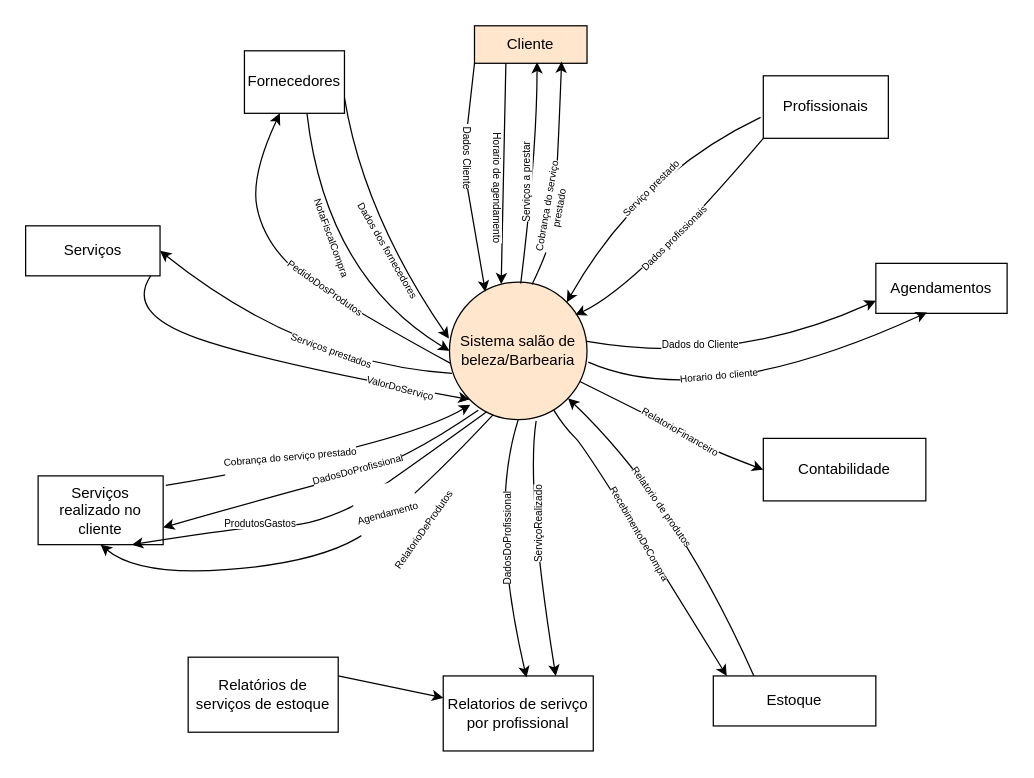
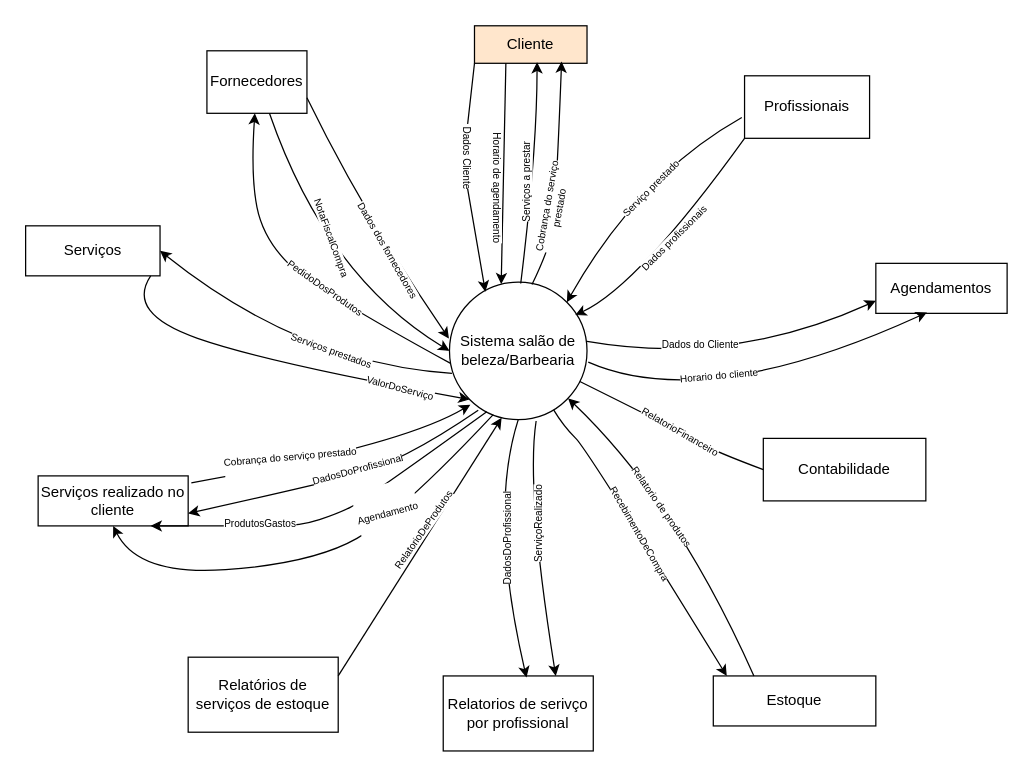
- <mxCell id="4" value="Fornecedores" style="rounded=0;whiteSpace=wrap;html=1;" parent="1" vertex="1"><mxGeometry x="195" y="40" width="80" height="50" as="geometry" /></mxCell>
+ <mxCell id="4" value="Fornecedores" style="rounded=0;whiteSpace=wrap;html=1;" parent="1" vertex="1"><mxGeometry x="165" y="40" width="80" height="50" as="geometry" /></mxCell>
- <mxCell id="5" value="Profissionais" style="rounded=0;whiteSpace=wrap;html=1;" parent="1" vertex="1"><mxGeometry x="610" y="60" width="100" height="50" as="geometry" /></mxCell>
+ <mxCell id="5" value="Profissionais" style="rounded=0;whiteSpace=wrap;html=1;" parent="1" vertex="1"><mxGeometry x="595" y="60" width="100" height="50" as="geometry" /></mxCell>
- <mxCell id="2" value="Sistema salão de beleza/Barbearia" style="ellipse;whiteSpace=wrap;html=1;aspect=fixed;fillColor=#ffe6cc;" parent="1" vertex="1"><mxGeometry x="359" y="225" width="110" height="110" as="geometry" /></mxCell>
+ <mxCell id="2" value="Sistema salão de beleza/Barbearia" style="ellipse;whiteSpace=wrap;html=1;aspect=fixed;" parent="1" vertex="1"><mxGeometry x="359" y="225" width="110" height="110" as="geometry" /></mxCell>
- <mxCell id="40" value="" style="curved=1;endArrow=classic;html=1;fontSize=8;entryX=0;entryY=0.5;entryDx=0;entryDy=0;" parent="1" source="2" target="9" edge="1"><mxGeometry width="50" height="50" relative="1" as="geometry"><mxPoint x="535" y="370" as="sourcePoint" /><mxPoint x="585" y="320" as="targetPoint" /><Array as="points"><mxPoint x="555" y="350" /><mxPoint x="570" y="360" /></Array></mxGeometry></mxCell>
+ <mxCell id="40" value="" style="curved=1;endArrow=none;html=1;fontSize=8;entryX=0;entryY=0.5;entryDx=0;entryDy=0;" parent="1" source="2" target="9" edge="1"><mxGeometry width="50" height="50" relative="1" as="geometry"><mxPoint x="535" y="370" as="sourcePoint" /><mxPoint x="585" y="320" as="targetPoint" /><Array as="points"><mxPoint x="555" y="350" /><mxPoint x="570" y="360" /></Array></mxGeometry></mxCell>
- <mxCell id="8" value="Serviços realizado no cliente" style="rounded=0;whiteSpace=wrap;html=1;" parent="1" vertex="1"><mxGeometry x="30" y="380" width="100" height="55" as="geometry" /></mxCell>
+ <mxCell id="8" value="Serviços realizado no cliente" style="rounded=0;whiteSpace=wrap;html=1;" parent="1" vertex="1"><mxGeometry x="30" y="380" width="120" height="40" as="geometry" /></mxCell>
- <mxCell id="58" value="" style="endArrow=classic;html=1;fontSize=8;exitX=1;exitY=0.25;exitDx=0;exitDy=0;" parent="1" target="11" edge="1" source="12"><mxGeometry width="50" height="50" relative="1" as="geometry"><mxPoint x="300" y="490" as="sourcePoint" /><mxPoint x="350" y="440" as="targetPoint" /></mxGeometry></mxCell>
+ <mxCell id="58" value="" style="endArrow=classic;html=1;fontSize=8;entryX=0.379;entryY=0.987;entryDx=0;entryDy=0;entryPerimeter=0;exitX=1;exitY=0.25;exitDx=0;exitDy=0;" parent="1" target="2" edge="1" source="12"><mxGeometry width="50" height="50" relative="1" as="geometry"><mxPoint x="300" y="490" as="sourcePoint" /><mxPoint x="350" y="440" as="targetPoint" /></mxGeometry></mxCell>
